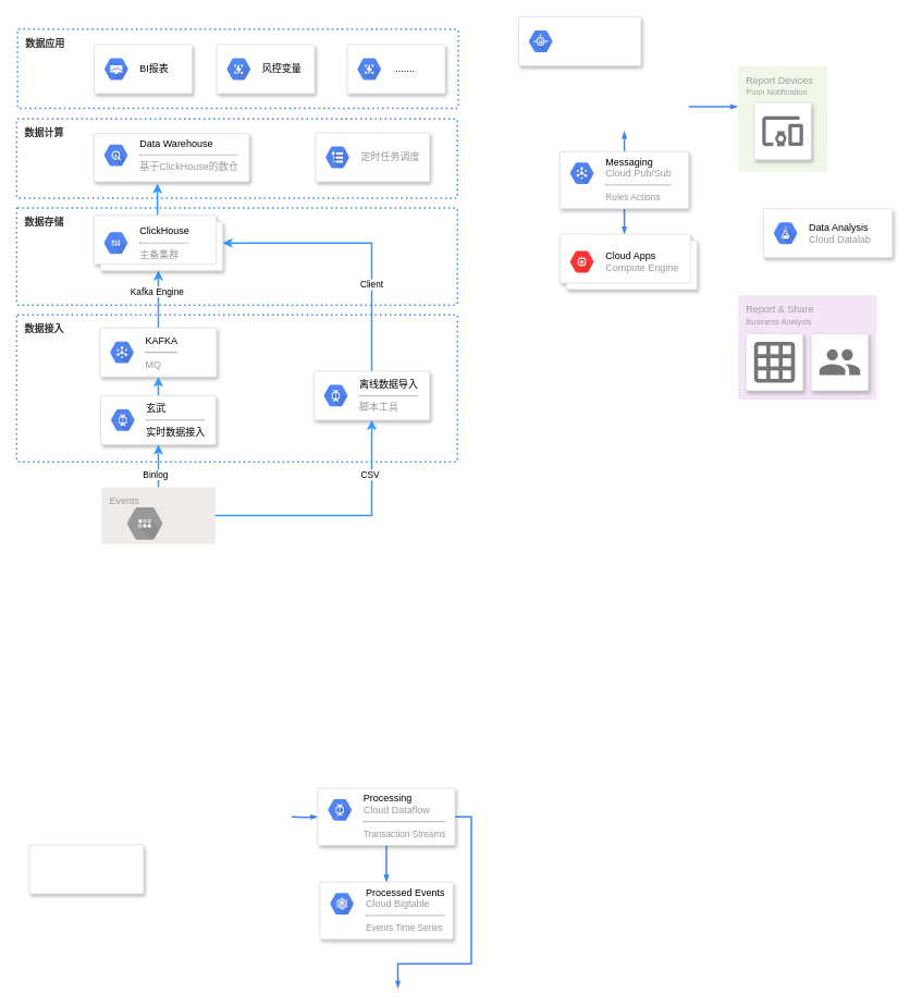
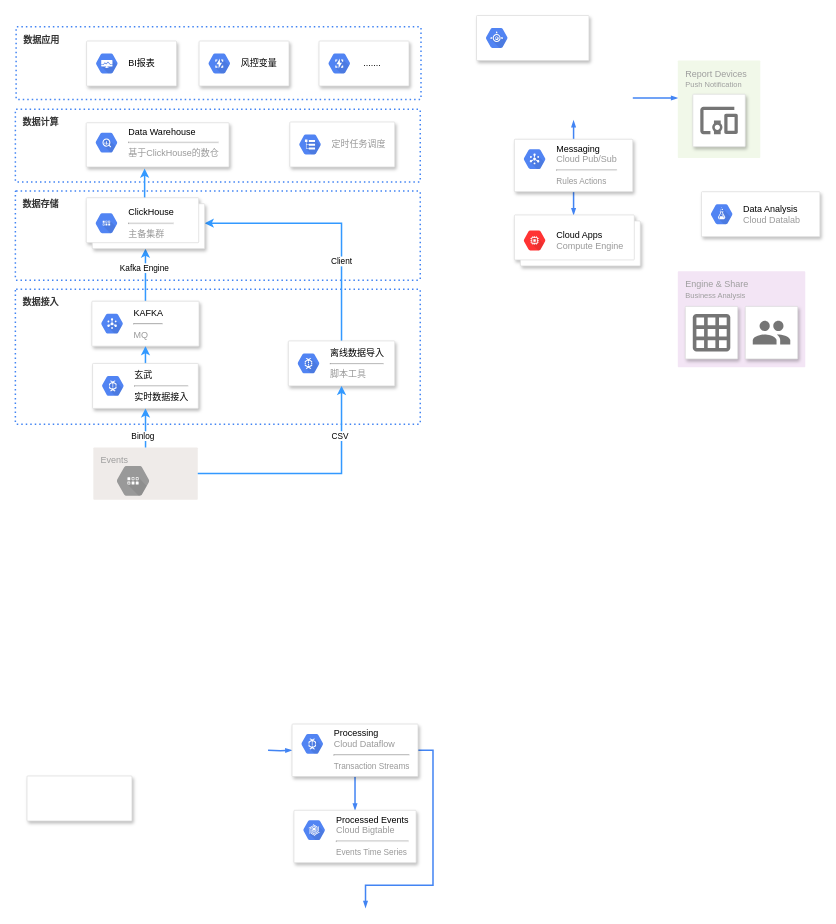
- <mxCell id="26" value="Report &amp;amp; Share&lt;br&gt;&lt;font style=&quot;font-size: 10px&quot;&gt;Business Analysis&lt;/font&gt;&lt;br&gt;" style="rounded=1;absoluteArcSize=1;arcSize=2;html=1;strokeColor=none;gradientColor=none;shadow=0;dashed=0;fontSize=12;fontColor=#9E9E9E;align=left;verticalAlign=top;spacing=10;spacingTop=-4;fillColor=#F3E5F5;" parent="1" vertex="1"><mxGeometry x="903.5" y="361" width="170" height="128" as="geometry" /></mxCell>
+ <mxCell id="26" value="Engine &amp;amp; Share&lt;br&gt;&lt;font style=&quot;font-size: 10px&quot;&gt;Business Analysis&lt;/font&gt;&lt;br&gt;" style="rounded=1;absoluteArcSize=1;arcSize=2;html=1;strokeColor=none;gradientColor=none;shadow=0;dashed=0;fontSize=12;fontColor=#9E9E9E;align=left;verticalAlign=top;spacing=10;spacingTop=-4;fillColor=#F3E5F5;" parent="1" vertex="1"><mxGeometry x="903.5" y="361" width="170" height="128" as="geometry" /></mxCell>
